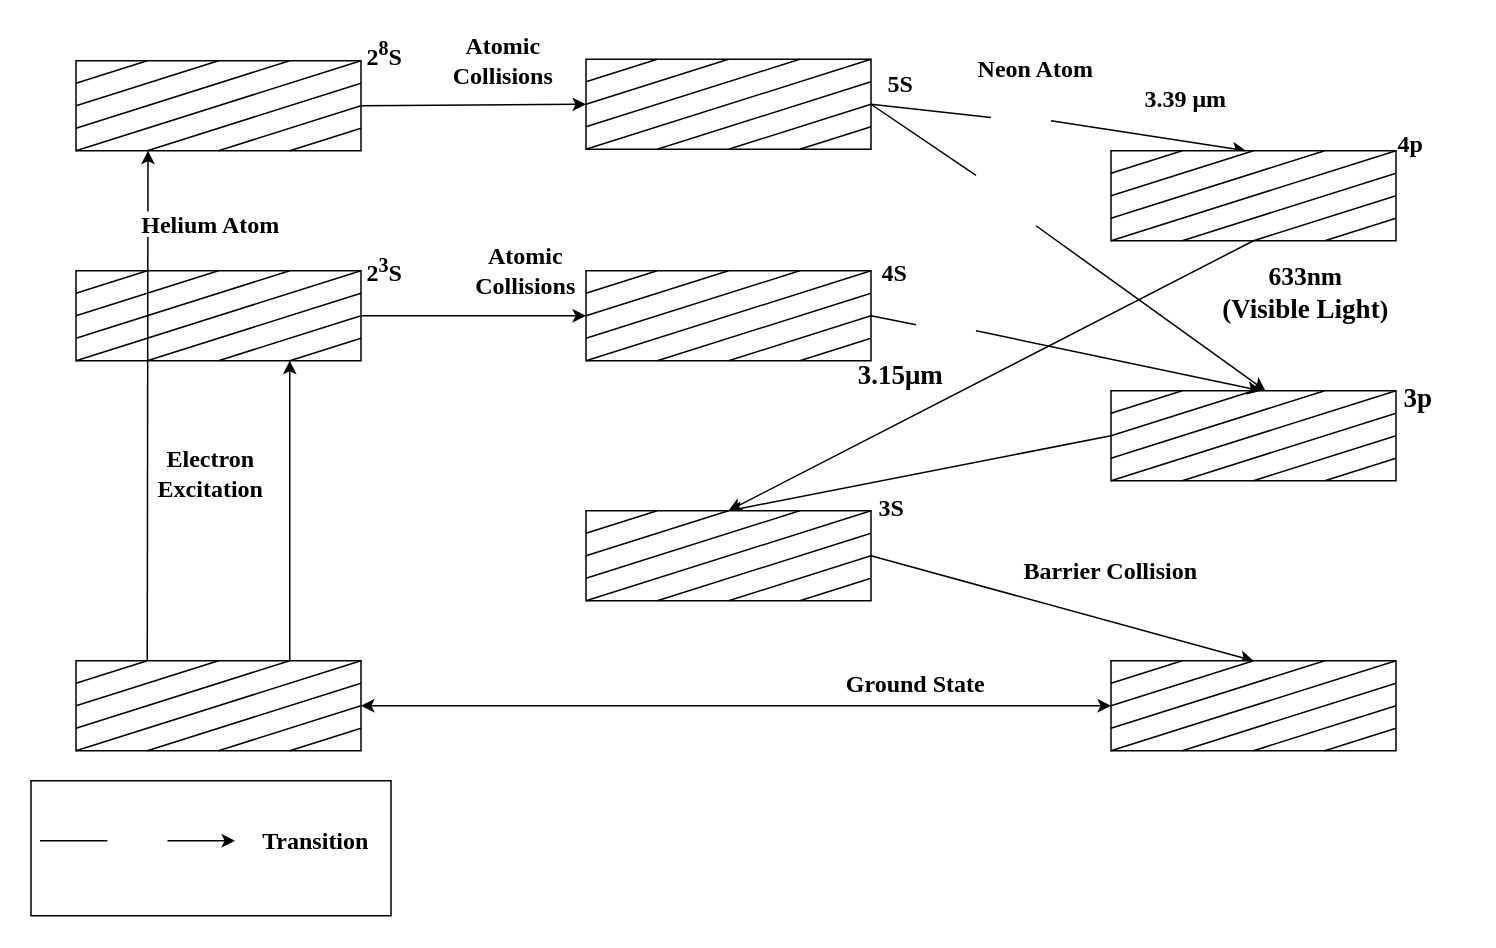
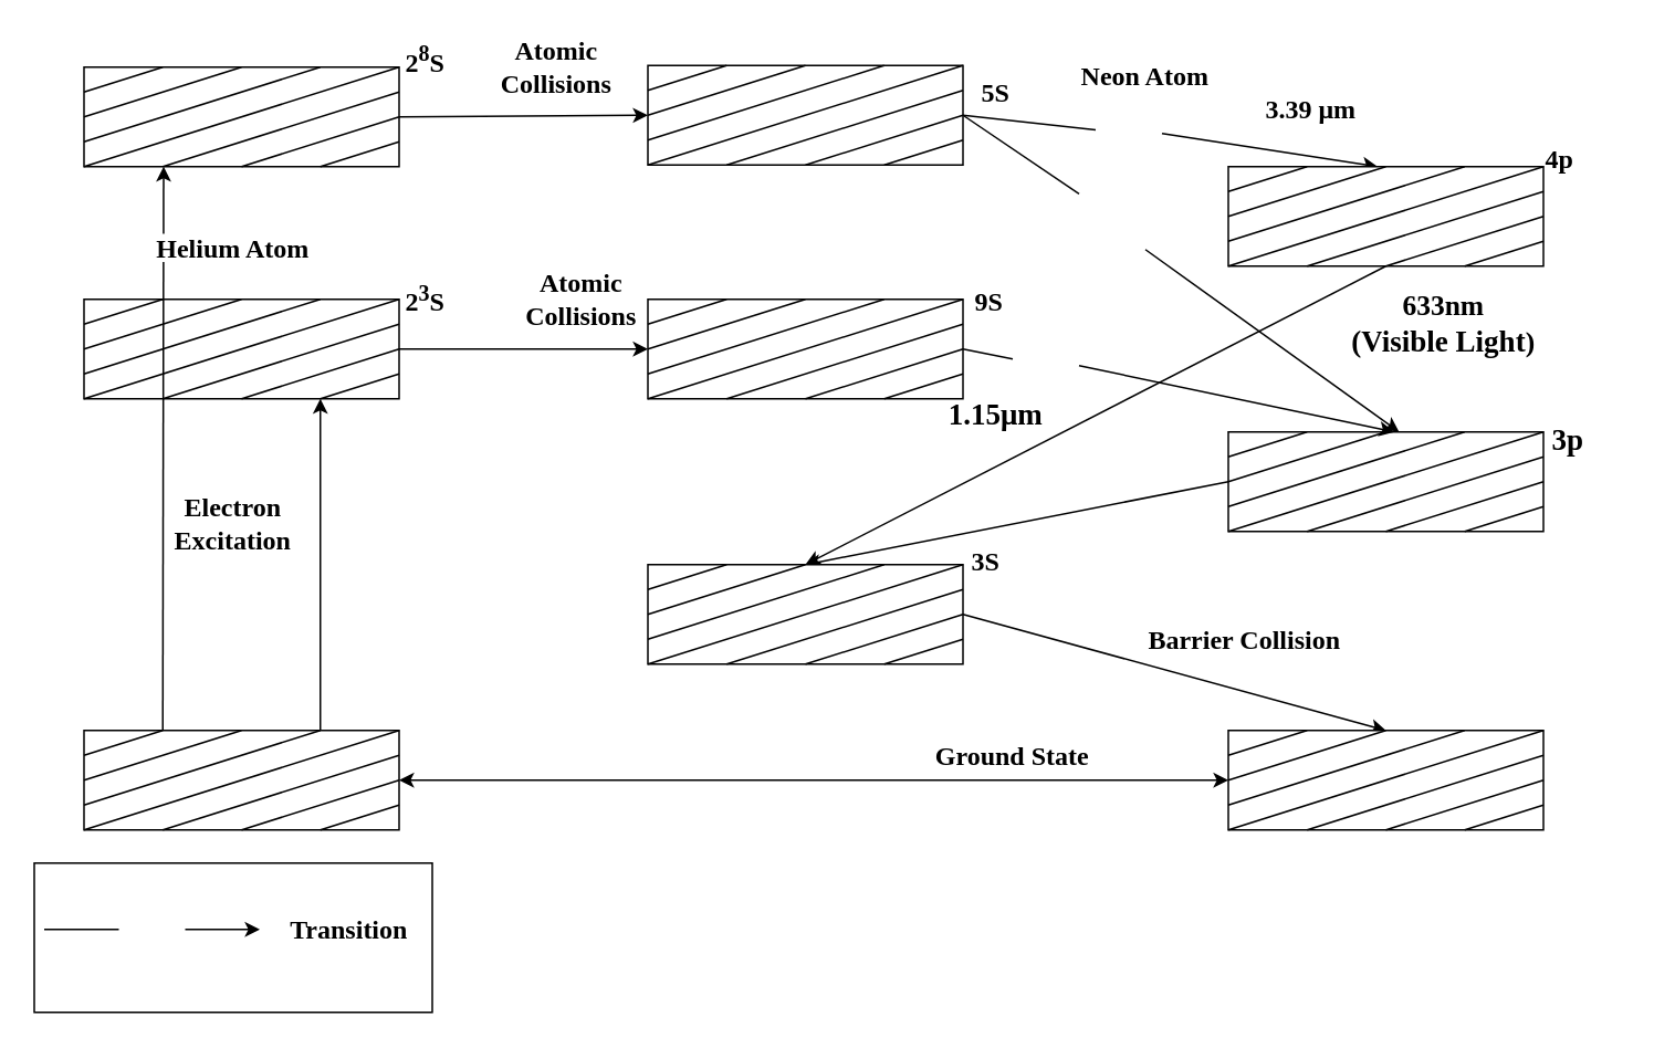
- <mxCell id="131" value="&lt;b&gt;4S&lt;/b&gt;" style="text;html=1;strokeColor=none;fillColor=none;align=center;verticalAlign=middle;whiteSpace=wrap;rounded=0;fontFamily=Times New Roman;fontSize=16;fontColor=#000000;" vertex="1" parent="1"><mxGeometry x="566" y="166" width="60" height="30" as="geometry" /></mxCell>
+ <mxCell id="131" value="&lt;b&gt;9S&lt;/b&gt;" style="text;html=1;strokeColor=none;fillColor=none;align=center;verticalAlign=middle;whiteSpace=wrap;rounded=0;fontFamily=Times New Roman;fontSize=16;fontColor=#000000;" vertex="1" parent="1"><mxGeometry x="566" y="166" width="60" height="30" as="geometry" /></mxCell>
- <mxCell id="118" value="&lt;b&gt;3.15μm&lt;/b&gt;" style="text;html=1;strokeColor=none;fillColor=none;align=center;verticalAlign=middle;whiteSpace=wrap;rounded=0;fontFamily=Times New Roman;fontSize=18;fontColor=#000000;" vertex="1" parent="1"><mxGeometry x="570" y="235" width="60" height="30" as="geometry" /></mxCell>
+ <mxCell id="118" value="&lt;b&gt;1.15μm&lt;/b&gt;" style="text;html=1;strokeColor=none;fillColor=none;align=center;verticalAlign=middle;whiteSpace=wrap;rounded=0;fontFamily=Times New Roman;fontSize=18;fontColor=#000000;" vertex="1" parent="1"><mxGeometry x="570" y="235" width="60" height="30" as="geometry" /></mxCell>
- <mxCell id="119" value="&lt;span style=&quot;text-align: left ; background-color: rgb(255 , 255 , 255)&quot;&gt;&lt;font style=&quot;font-size: 16px&quot;&gt;&lt;b&gt;Barrier Collision&lt;/b&gt;&lt;/font&gt;&lt;/span&gt;" style="text;html=1;strokeColor=none;fillColor=none;align=center;verticalAlign=middle;whiteSpace=wrap;rounded=0;fontFamily=Times New Roman;fontSize=18;fontColor=#000000;" vertex="1" parent="1"><mxGeometry x="680" y="365" width="120" height="30" as="geometry" /></mxCell>
+ <mxCell id="119" value="&lt;span style=&quot;text-align: left ; background-color: rgb(255 , 255 , 255)&quot;&gt;&lt;font style=&quot;font-size: 16px&quot;&gt;&lt;b&gt;Barrier Collision&lt;/b&gt;&lt;/font&gt;&lt;/span&gt;" style="text;html=1;strokeColor=none;fillColor=none;align=center;verticalAlign=middle;whiteSpace=wrap;rounded=0;fontFamily=Times New Roman;fontSize=18;fontColor=#000000;" vertex="1" parent="1"><mxGeometry x="690" y="370" width="120" height="30" as="geometry" /></mxCell>
